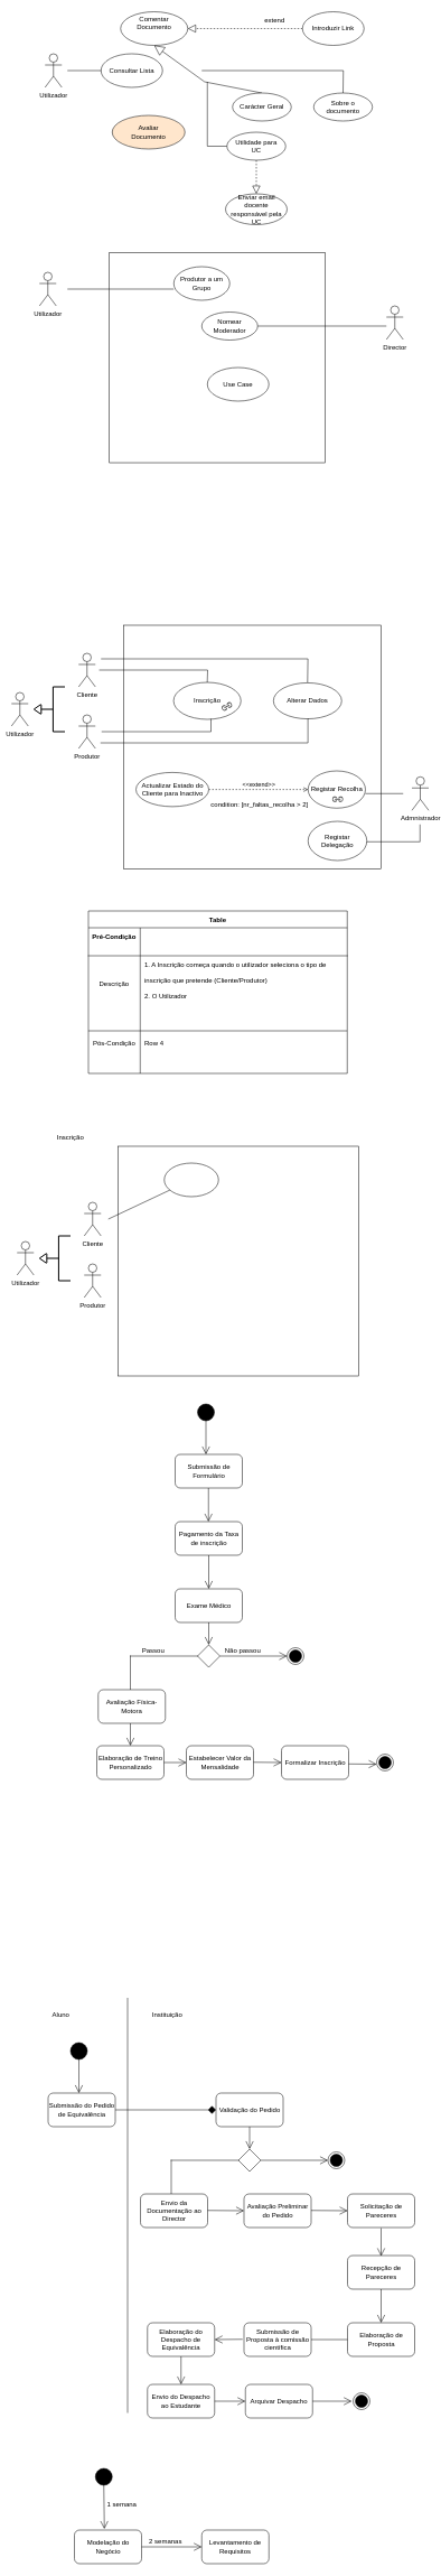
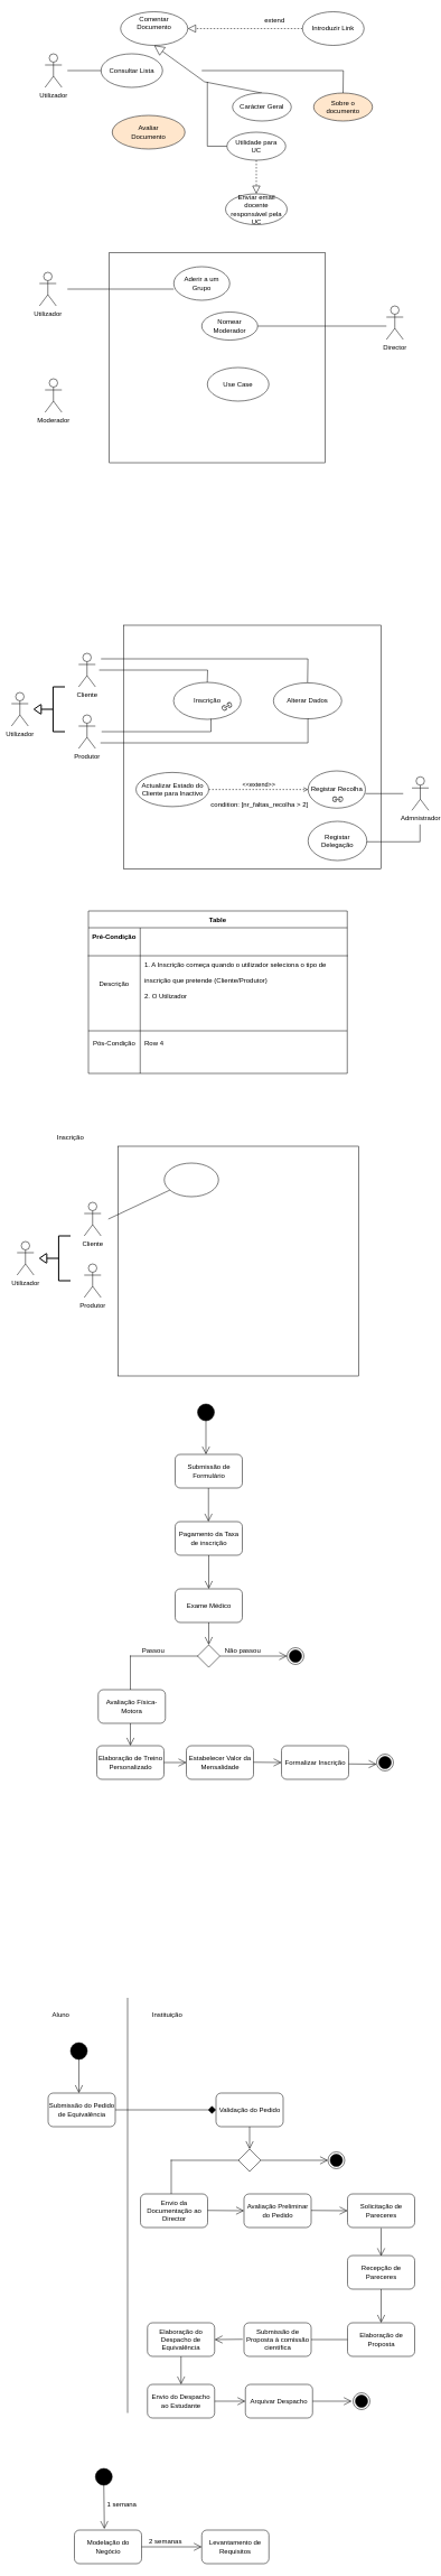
- <mxCell id="13" value="&lt;div&gt;Sobre o &lt;br&gt;&lt;/div&gt;&lt;div&gt;documento&lt;/div&gt;" style="ellipse;whiteSpace=wrap;html=1;" vertex="1" parent="1"><mxGeometry x="560" y="165" width="105" height="50" as="geometry" /></mxCell>
+ <mxCell id="13" value="&lt;div&gt;Sobre o &lt;br&gt;&lt;/div&gt;&lt;div&gt;documento&lt;/div&gt;" style="ellipse;whiteSpace=wrap;html=1;fillColor=#ffe6cc;" vertex="1" parent="1"><mxGeometry x="560" y="165" width="105" height="50" as="geometry" /></mxCell>
- <mxCell id="21" value="Produtor a um Grupo" style="ellipse;whiteSpace=wrap;html=1;" vertex="1" parent="1"><mxGeometry x="310" y="475" width="100" height="60" as="geometry" /></mxCell>
+ <mxCell id="21" value="Aderir a um Grupo" style="ellipse;whiteSpace=wrap;html=1;" vertex="1" parent="1"><mxGeometry x="310" y="475" width="100" height="60" as="geometry" /></mxCell>
+ <mxCell id="25" value="Moderador" style="shape=umlActor;verticalLabelPosition=bottom;verticalAlign=top;html=1;" vertex="1" parent="1"><mxGeometry x="80" y="675" width="30" height="60" as="geometry" /></mxCell>
